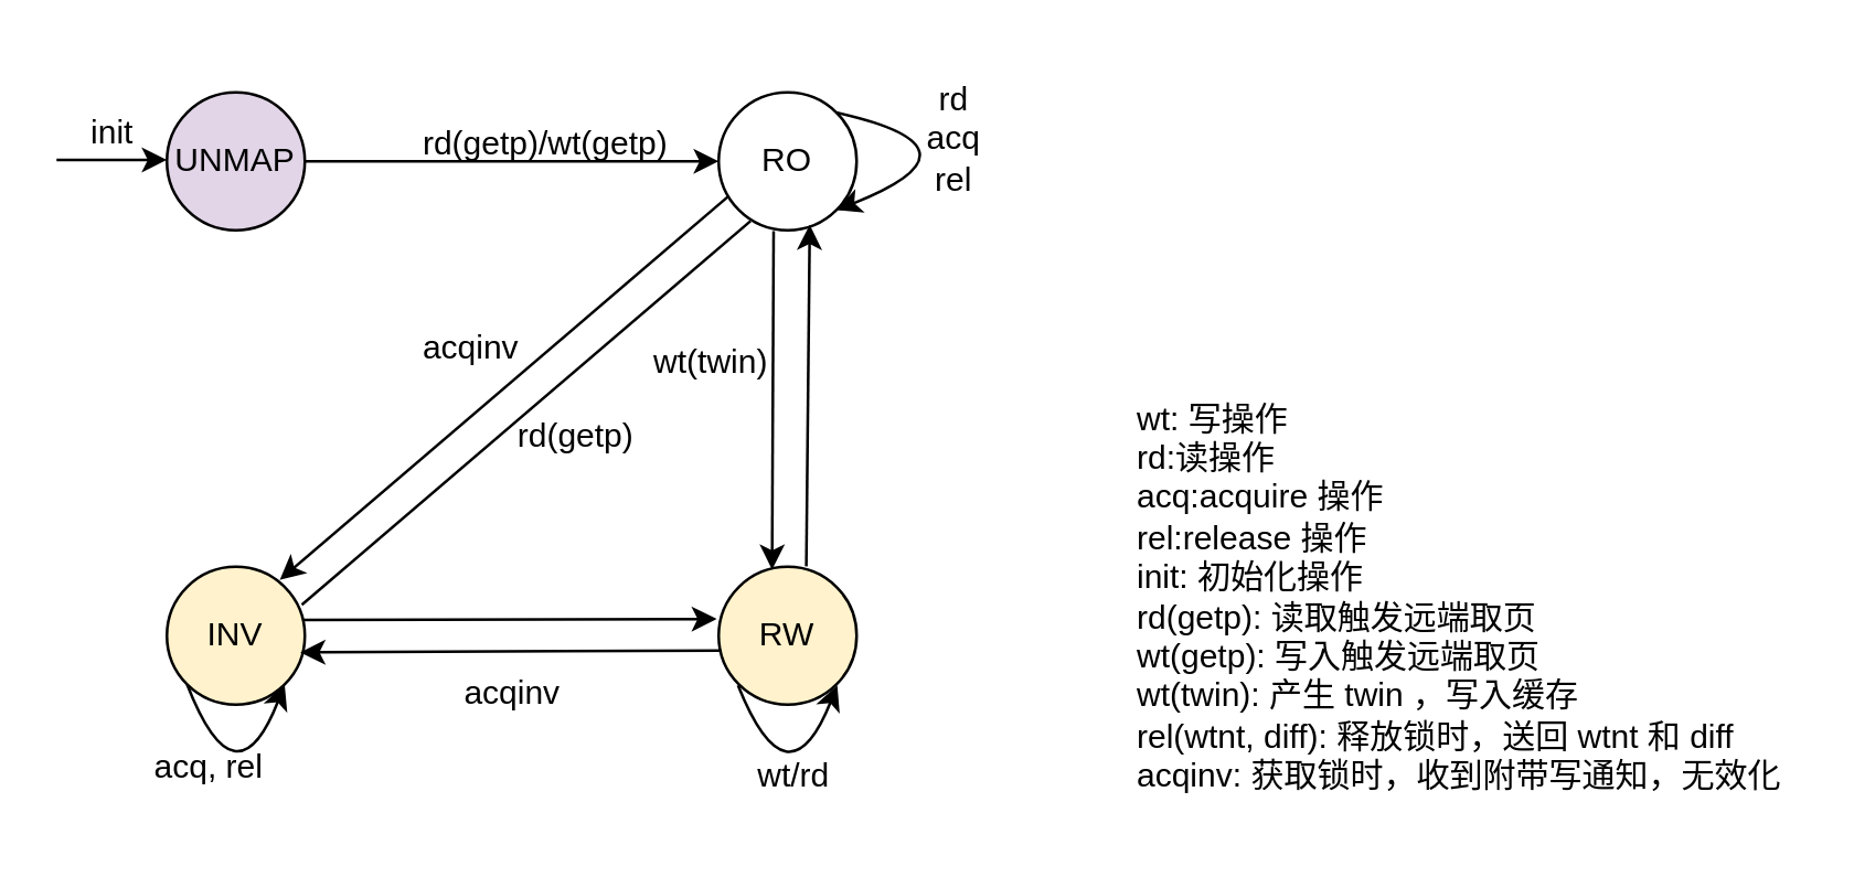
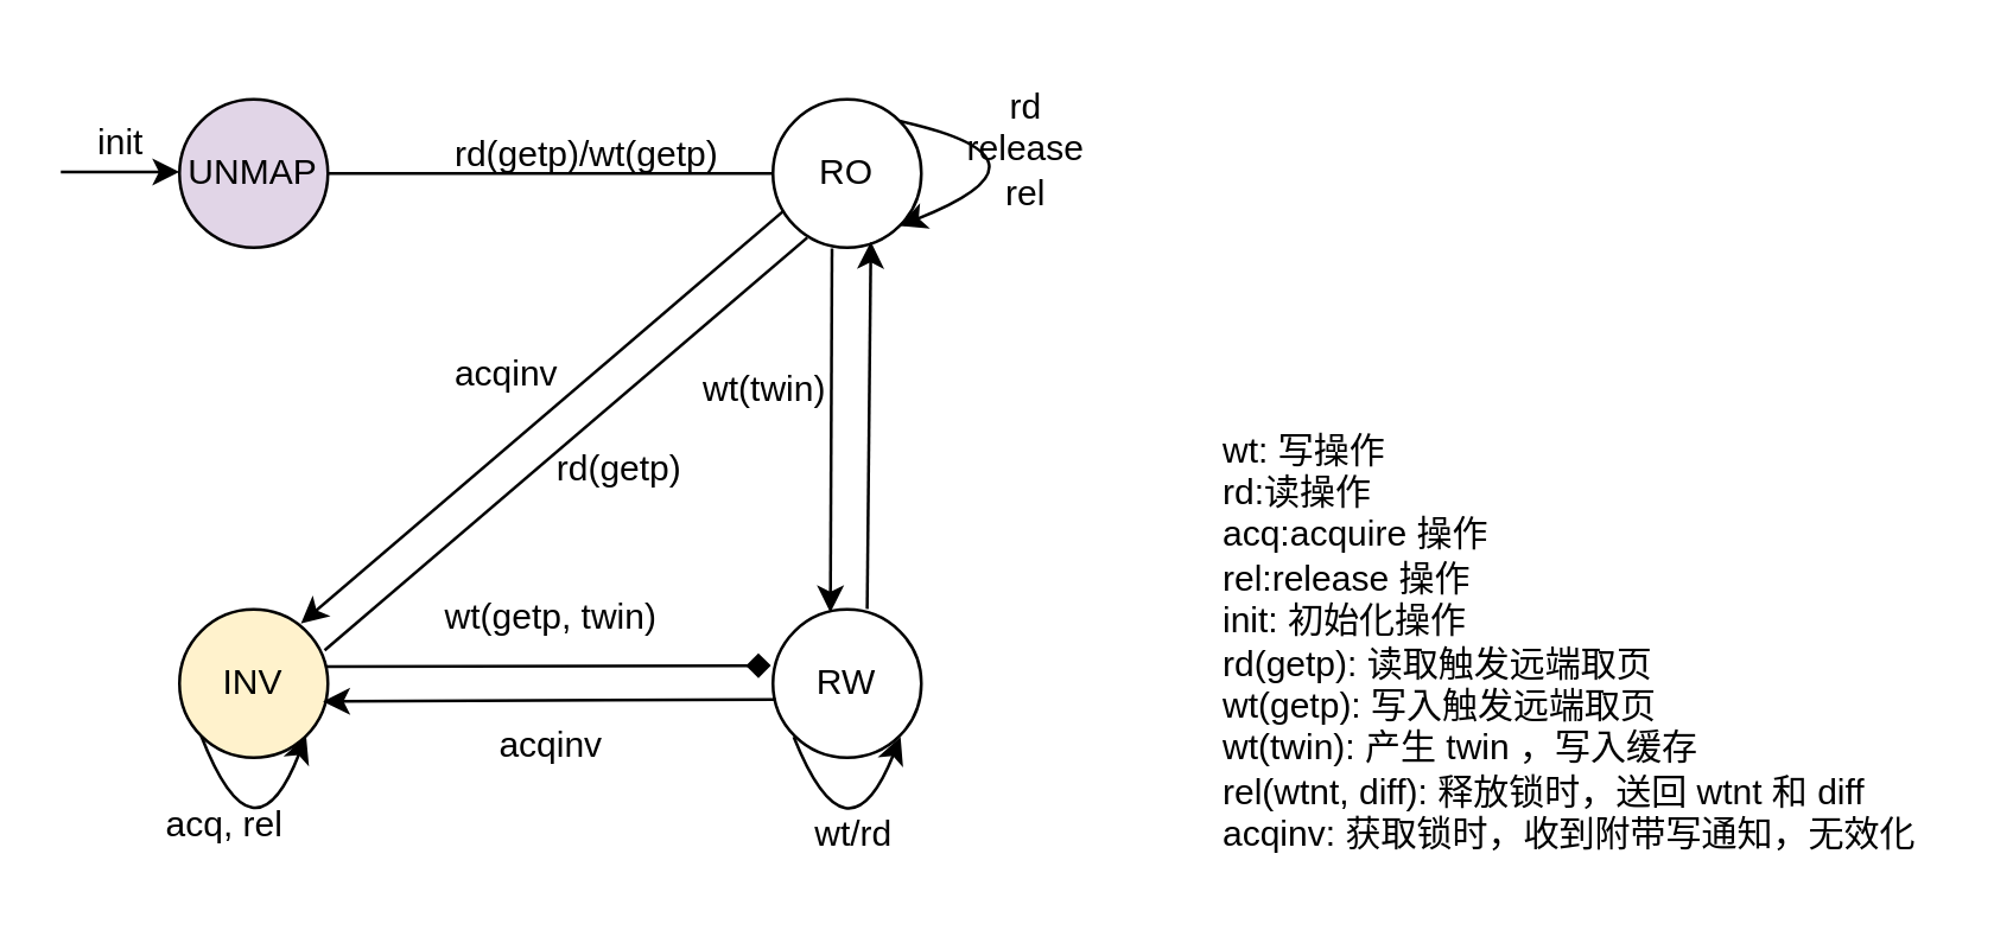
- <mxCell id="12" value="rd&lt;div&gt;acq&lt;/div&gt;&lt;div&gt;rel&lt;/div&gt;" style="text;html=1;align=center;verticalAlign=middle;resizable=0;points=[];autosize=1;strokeColor=none;fillColor=none;" vertex="1" parent="1"><mxGeometry x="325" y="20" width="40" height="60" as="geometry" /></mxCell>
+ <mxCell id="12" value="rd&lt;div&gt;release&lt;/div&gt;&lt;div&gt;rel&lt;/div&gt;" style="text;html=1;align=center;verticalAlign=middle;resizable=0;points=[];autosize=1;strokeColor=none;fillColor=none;" vertex="1" parent="1"><mxGeometry x="325" y="20" width="40" height="60" as="geometry" /></mxCell>
- <mxCell id="2" style="edgeStyle=orthogonalEdgeStyle;rounded=0;orthogonalLoop=1;jettySize=auto;html=1;exitX=1;exitY=0.5;exitDx=0;exitDy=0;entryX=0;entryY=0.5;entryDx=0;entryDy=0;" edge="1" parent="1" source="3" target="4"><mxGeometry relative="1" as="geometry" /></mxCell>
+ <mxCell id="2" style="edgeStyle=orthogonalEdgeStyle;rounded=0;orthogonalLoop=1;jettySize=auto;html=1;exitX=1;exitY=0.5;exitDx=0;exitDy=0;entryX=0;entryY=0.5;entryDx=0;entryDy=0;endArrow=none;" edge="1" parent="1" source="3" target="4"><mxGeometry relative="1" as="geometry" /></mxCell>
+ <mxCell id="24" value="wt(getp, twin)" style="text;html=1;align=center;verticalAlign=middle;resizable=0;points=[];autosize=1;strokeColor=none;fillColor=none;" vertex="1" parent="1"><mxGeometry x="140" y="193" width="90" height="30" as="geometry" /></mxCell>
- <mxCell id="22" value="" style="endArrow=classic;html=1;rounded=0;exitX=0.982;exitY=0.385;exitDx=0;exitDy=0;exitPerimeter=0;entryX=-0.014;entryY=0.379;entryDx=0;entryDy=0;entryPerimeter=0;" edge="1" parent="1" source="5" target="6"><mxGeometry width="50" height="50" relative="1" as="geometry"><mxPoint x="140" y="248" as="sourcePoint" /><mxPoint x="190" y="198" as="targetPoint" /></mxGeometry></mxCell>
+ <mxCell id="22" value="" style="endArrow=diamond;html=1;rounded=0;exitX=0.982;exitY=0.385;exitDx=0;exitDy=0;exitPerimeter=0;entryX=-0.014;entryY=0.379;entryDx=0;entryDy=0;entryPerimeter=0;" edge="1" parent="1" source="5" target="6"><mxGeometry width="50" height="50" relative="1" as="geometry"><mxPoint x="140" y="248" as="sourcePoint" /><mxPoint x="190" y="198" as="targetPoint" /></mxGeometry></mxCell>
- <mxCell id="6" value="RW" style="ellipse;whiteSpace=wrap;html=1;aspect=fixed;fillColor=#fff2cc;" vertex="1" parent="1"><mxGeometry x="260" y="205" width="50" height="50" as="geometry" /></mxCell>
+ <mxCell id="6" value="RW" style="ellipse;whiteSpace=wrap;html=1;aspect=fixed;" vertex="1" parent="1"><mxGeometry x="260" y="205" width="50" height="50" as="geometry" /></mxCell>
